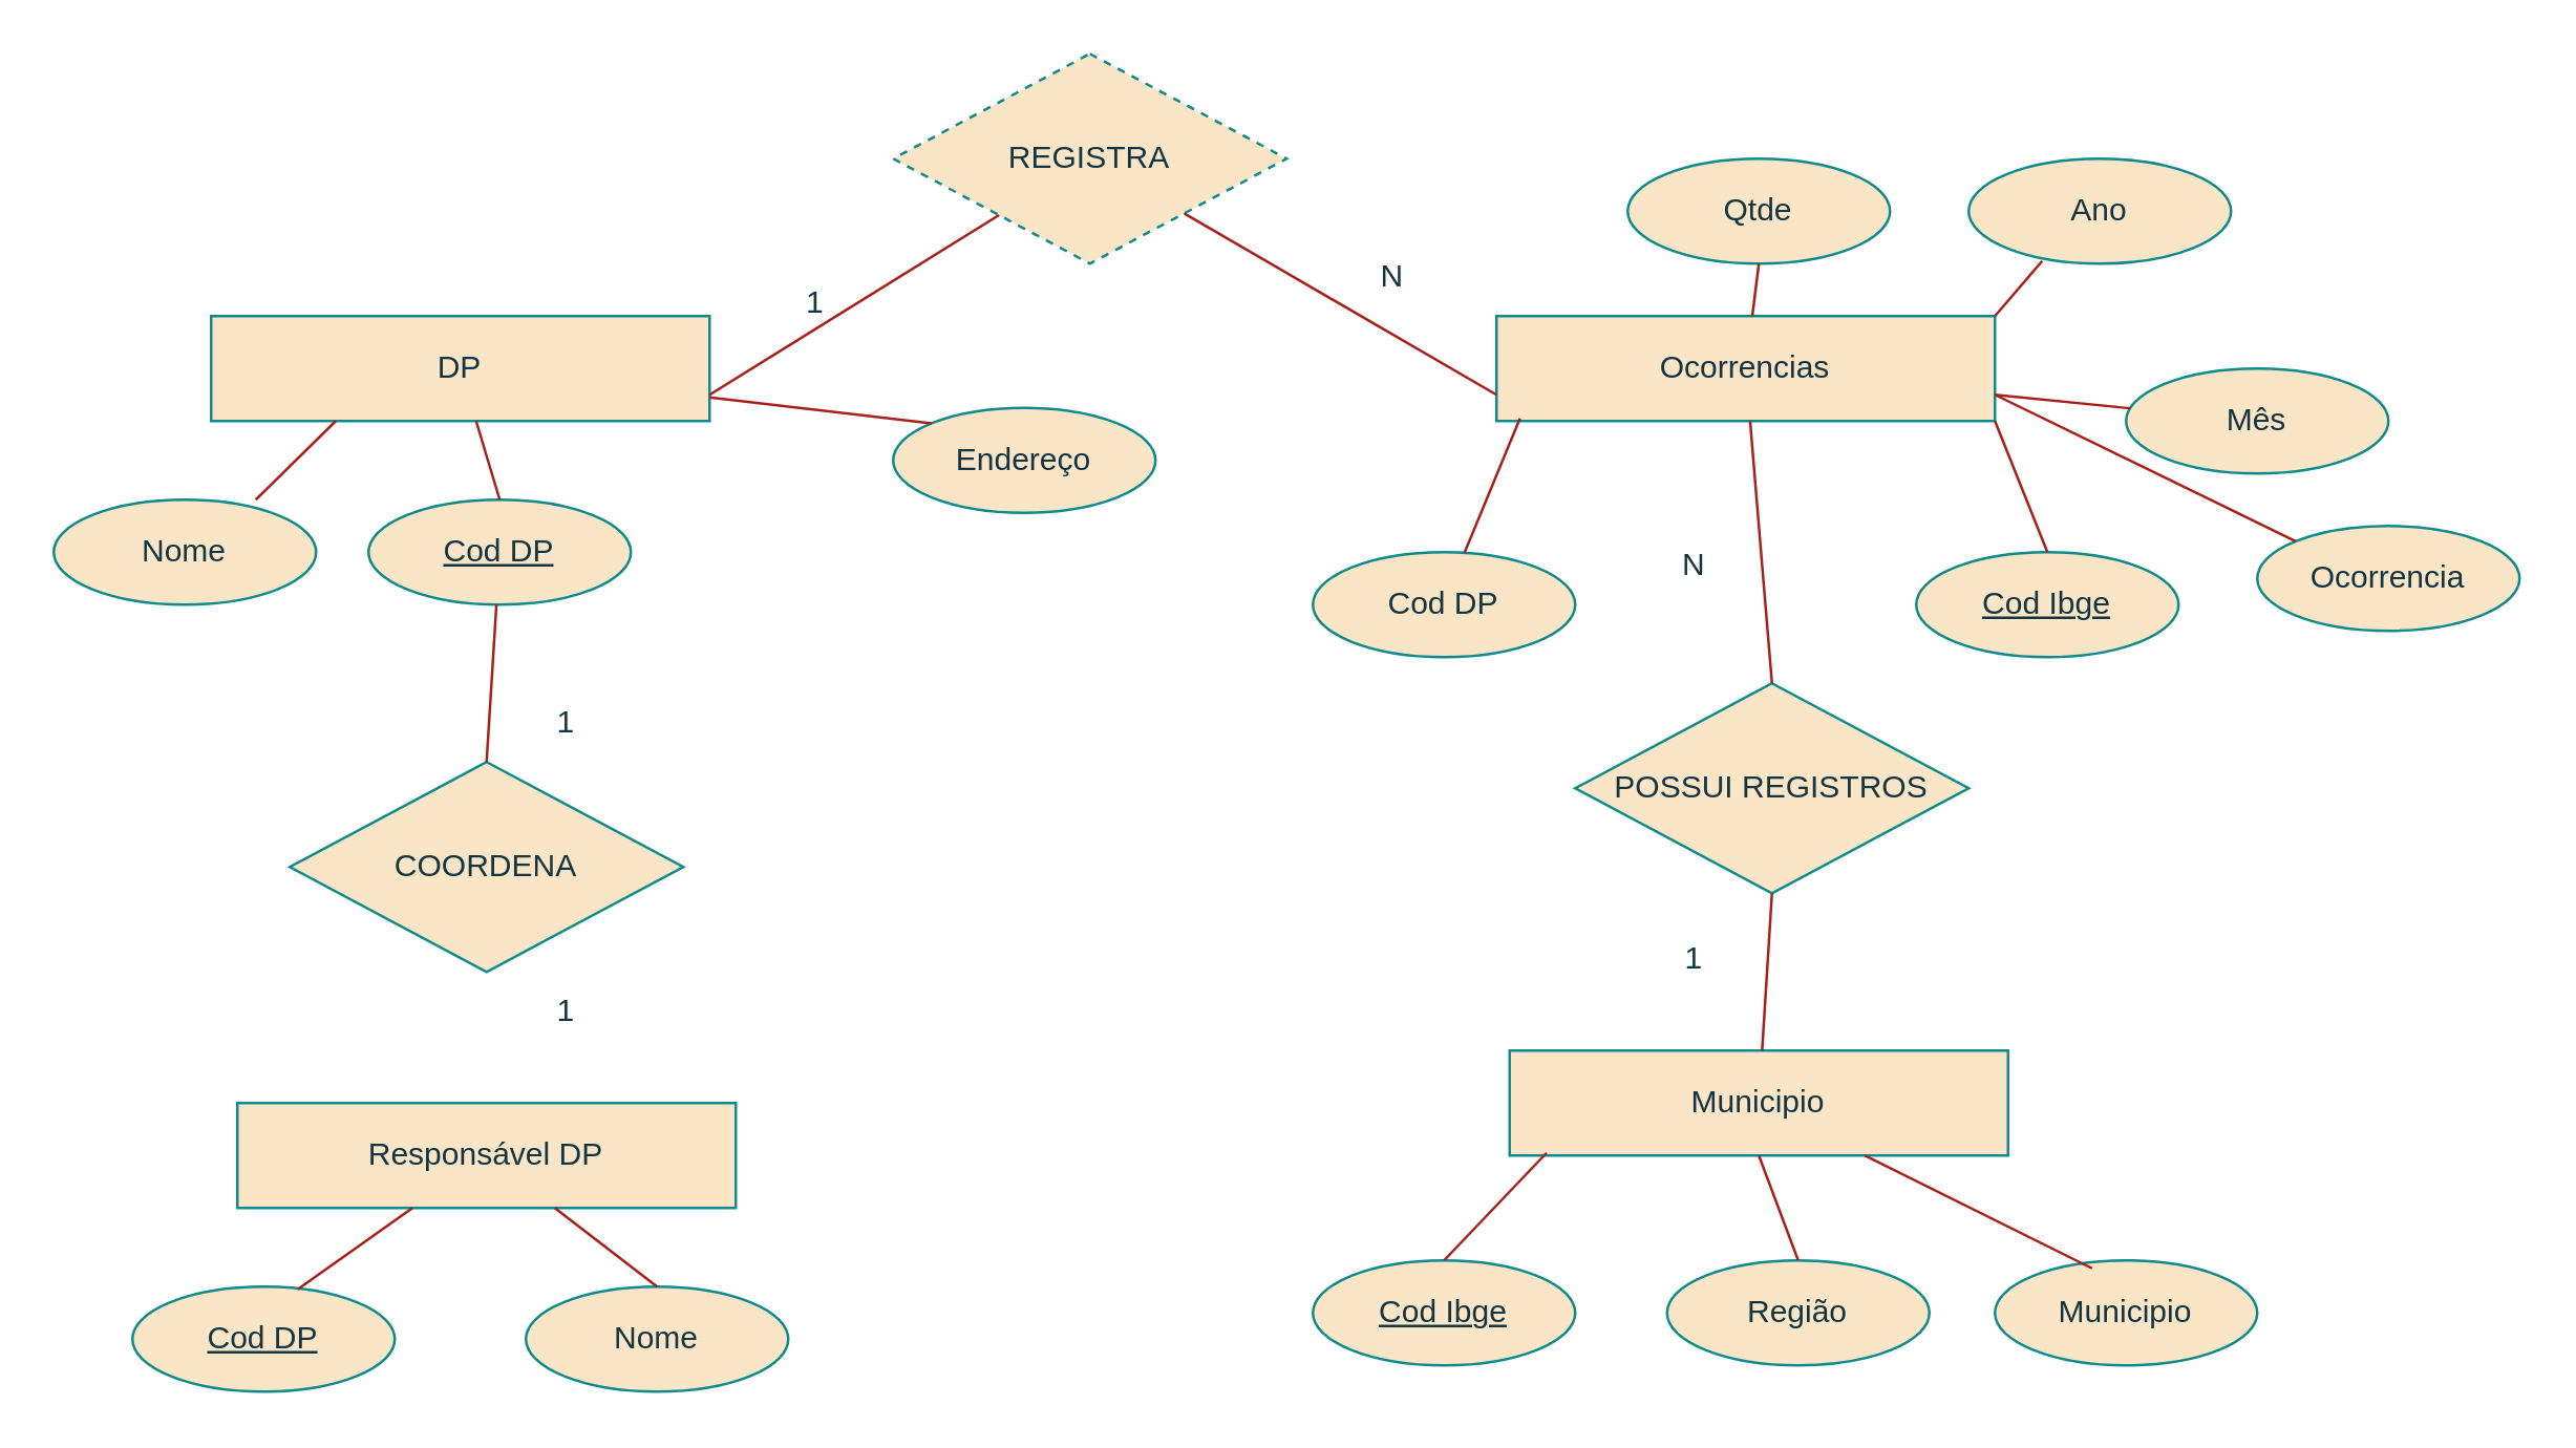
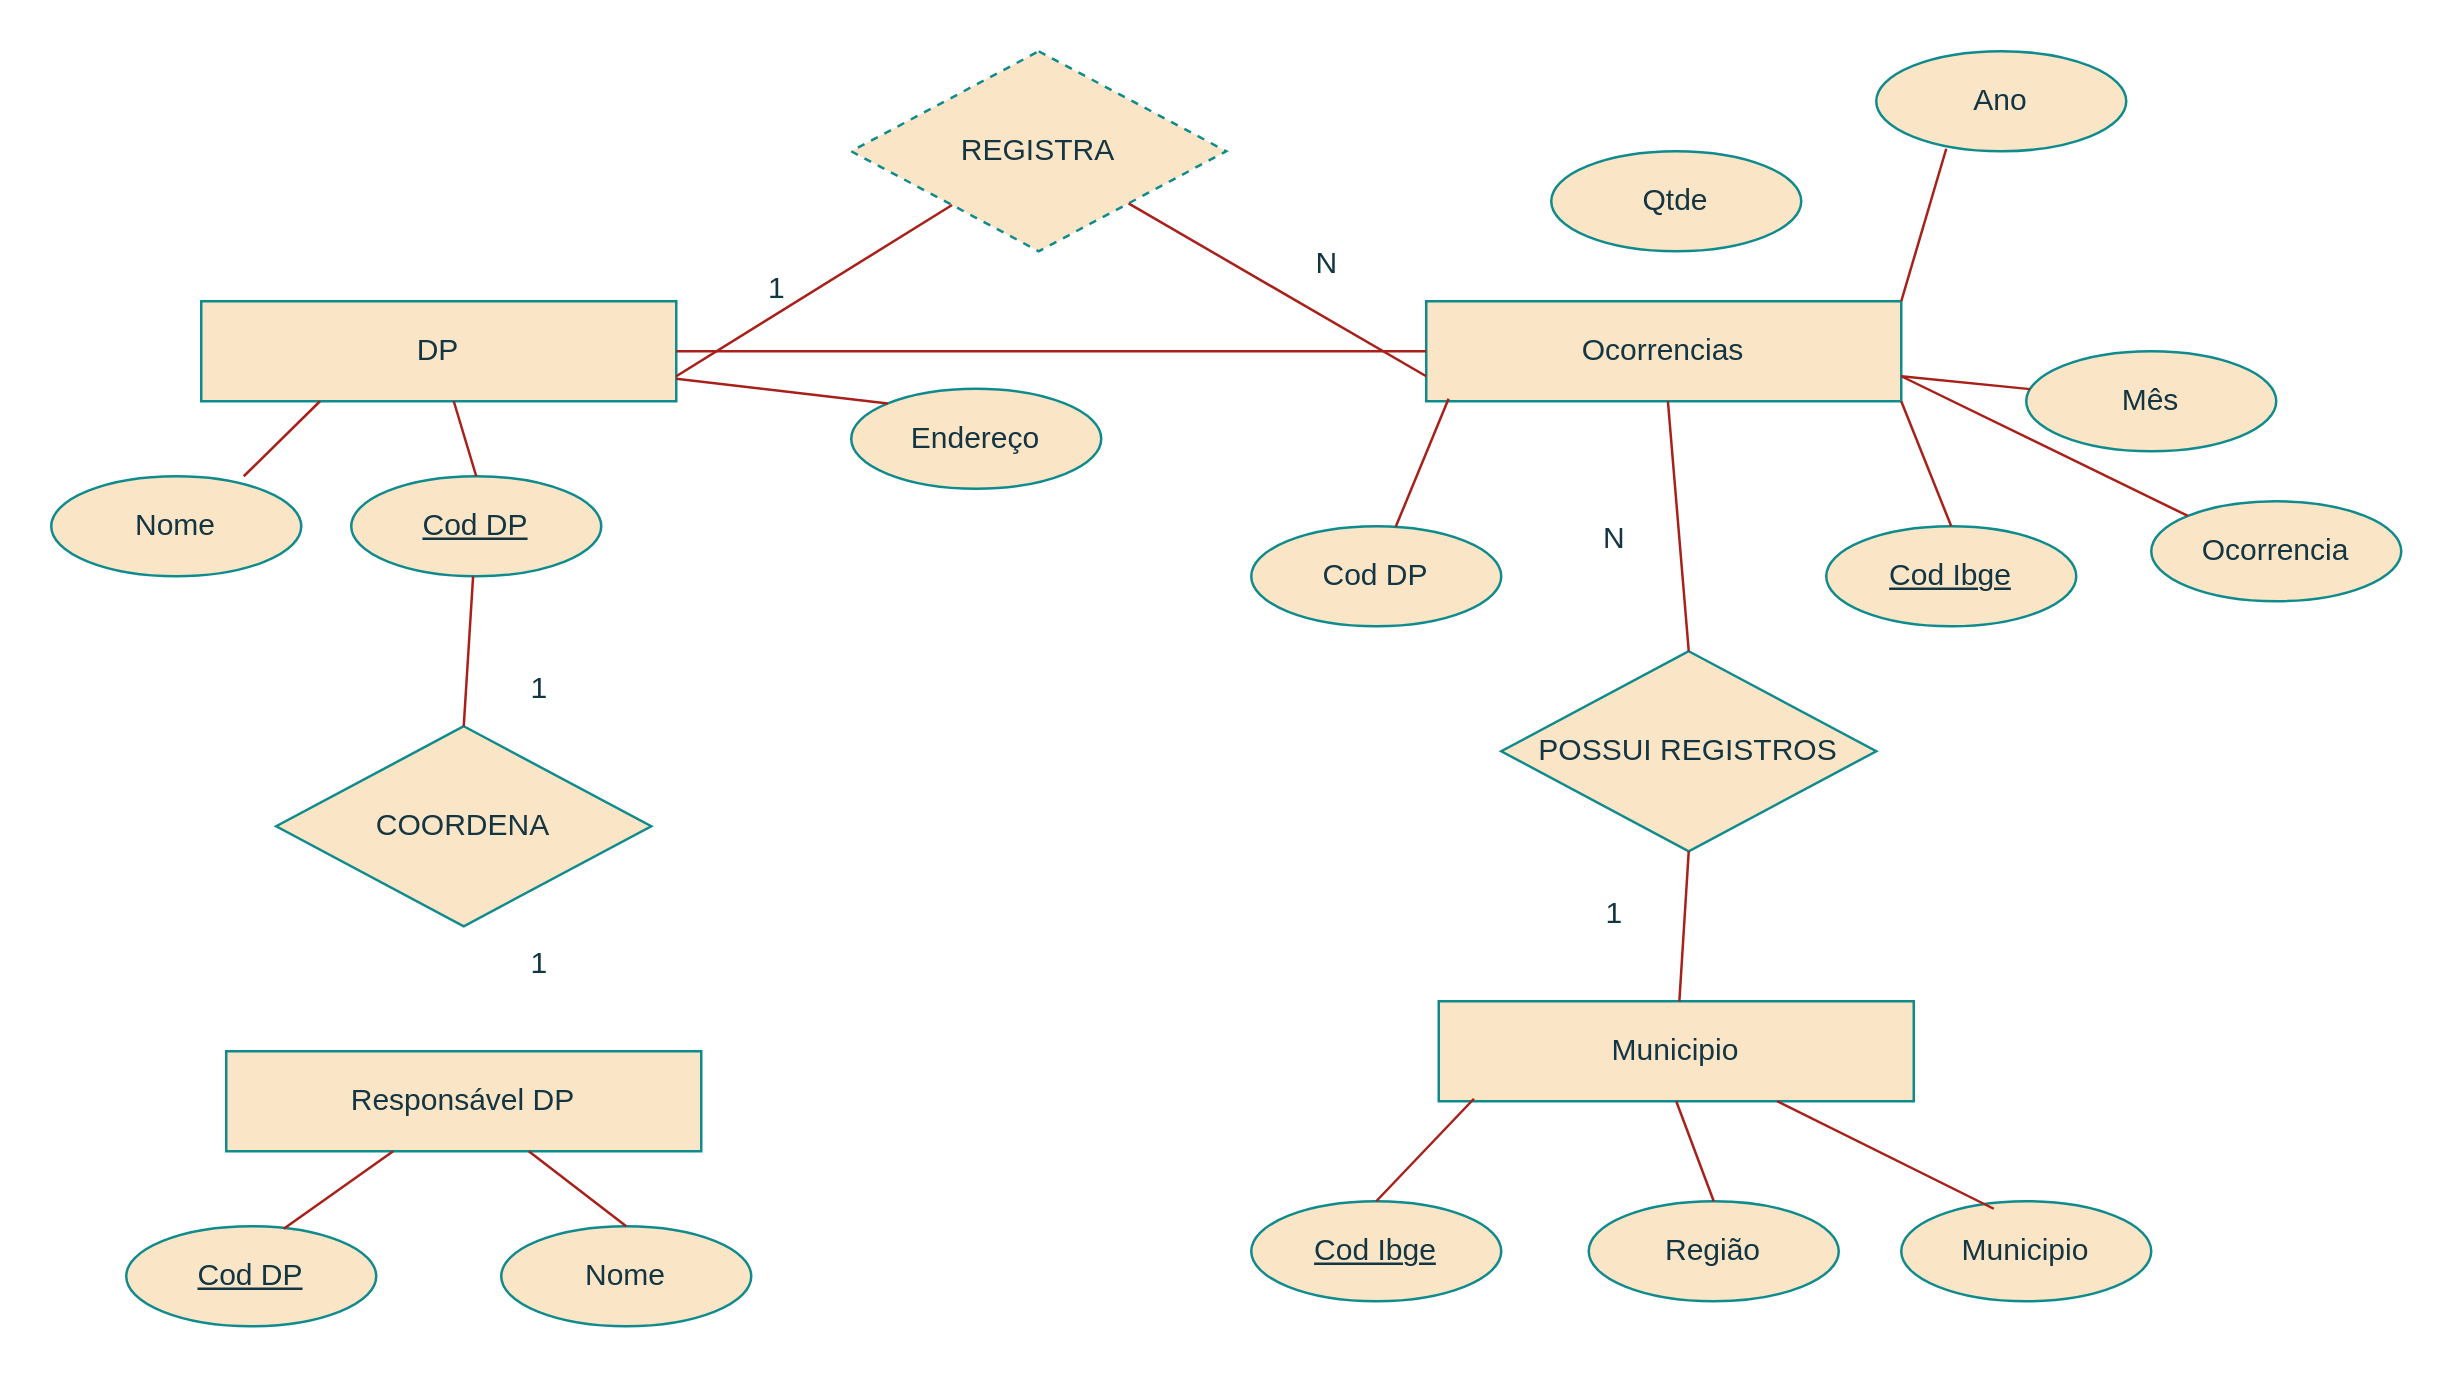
- <mxCell id="28" value="Ano&lt;br&gt;" style="ellipse;whiteSpace=wrap;html=1;labelBackgroundColor=none;fillColor=#FAE5C7;strokeColor=#0F8B8D;fontColor=#143642;" vertex="1" parent="1"><mxGeometry x="750" y="60" width="100" height="40" as="geometry" /></mxCell>
+ <mxCell id="28" value="Ano&lt;br&gt;" style="ellipse;whiteSpace=wrap;html=1;labelBackgroundColor=none;fillColor=#FAE5C7;strokeColor=#0F8B8D;fontColor=#143642;" vertex="1" parent="1"><mxGeometry x="750" y="20" width="100" height="40" as="geometry" /></mxCell>
- <mxCell id="27" value="" style="endArrow=none;html=1;rounded=0;entryX=0.5;entryY=1;entryDx=0;entryDy=0;labelBackgroundColor=none;strokeColor=#A8201A;fontColor=default;" edge="1" parent="1" source="21" target="26"><mxGeometry width="50" height="50" relative="1" as="geometry"><mxPoint x="672.5" y="140" as="sourcePoint" /><mxPoint x="647.5" y="90" as="targetPoint" /></mxGeometry></mxCell>
+ <mxCell id="27" value="" style="endArrow=none;html=1;rounded=0;labelBackgroundColor=none;strokeColor=#A8201A;fontColor=default;" edge="1" parent="1" source="21" target="2"><mxGeometry width="50" height="50" relative="1" as="geometry"><mxPoint x="672.5" y="140" as="sourcePoint" /><mxPoint x="647.5" y="90" as="targetPoint" /></mxGeometry></mxCell>
